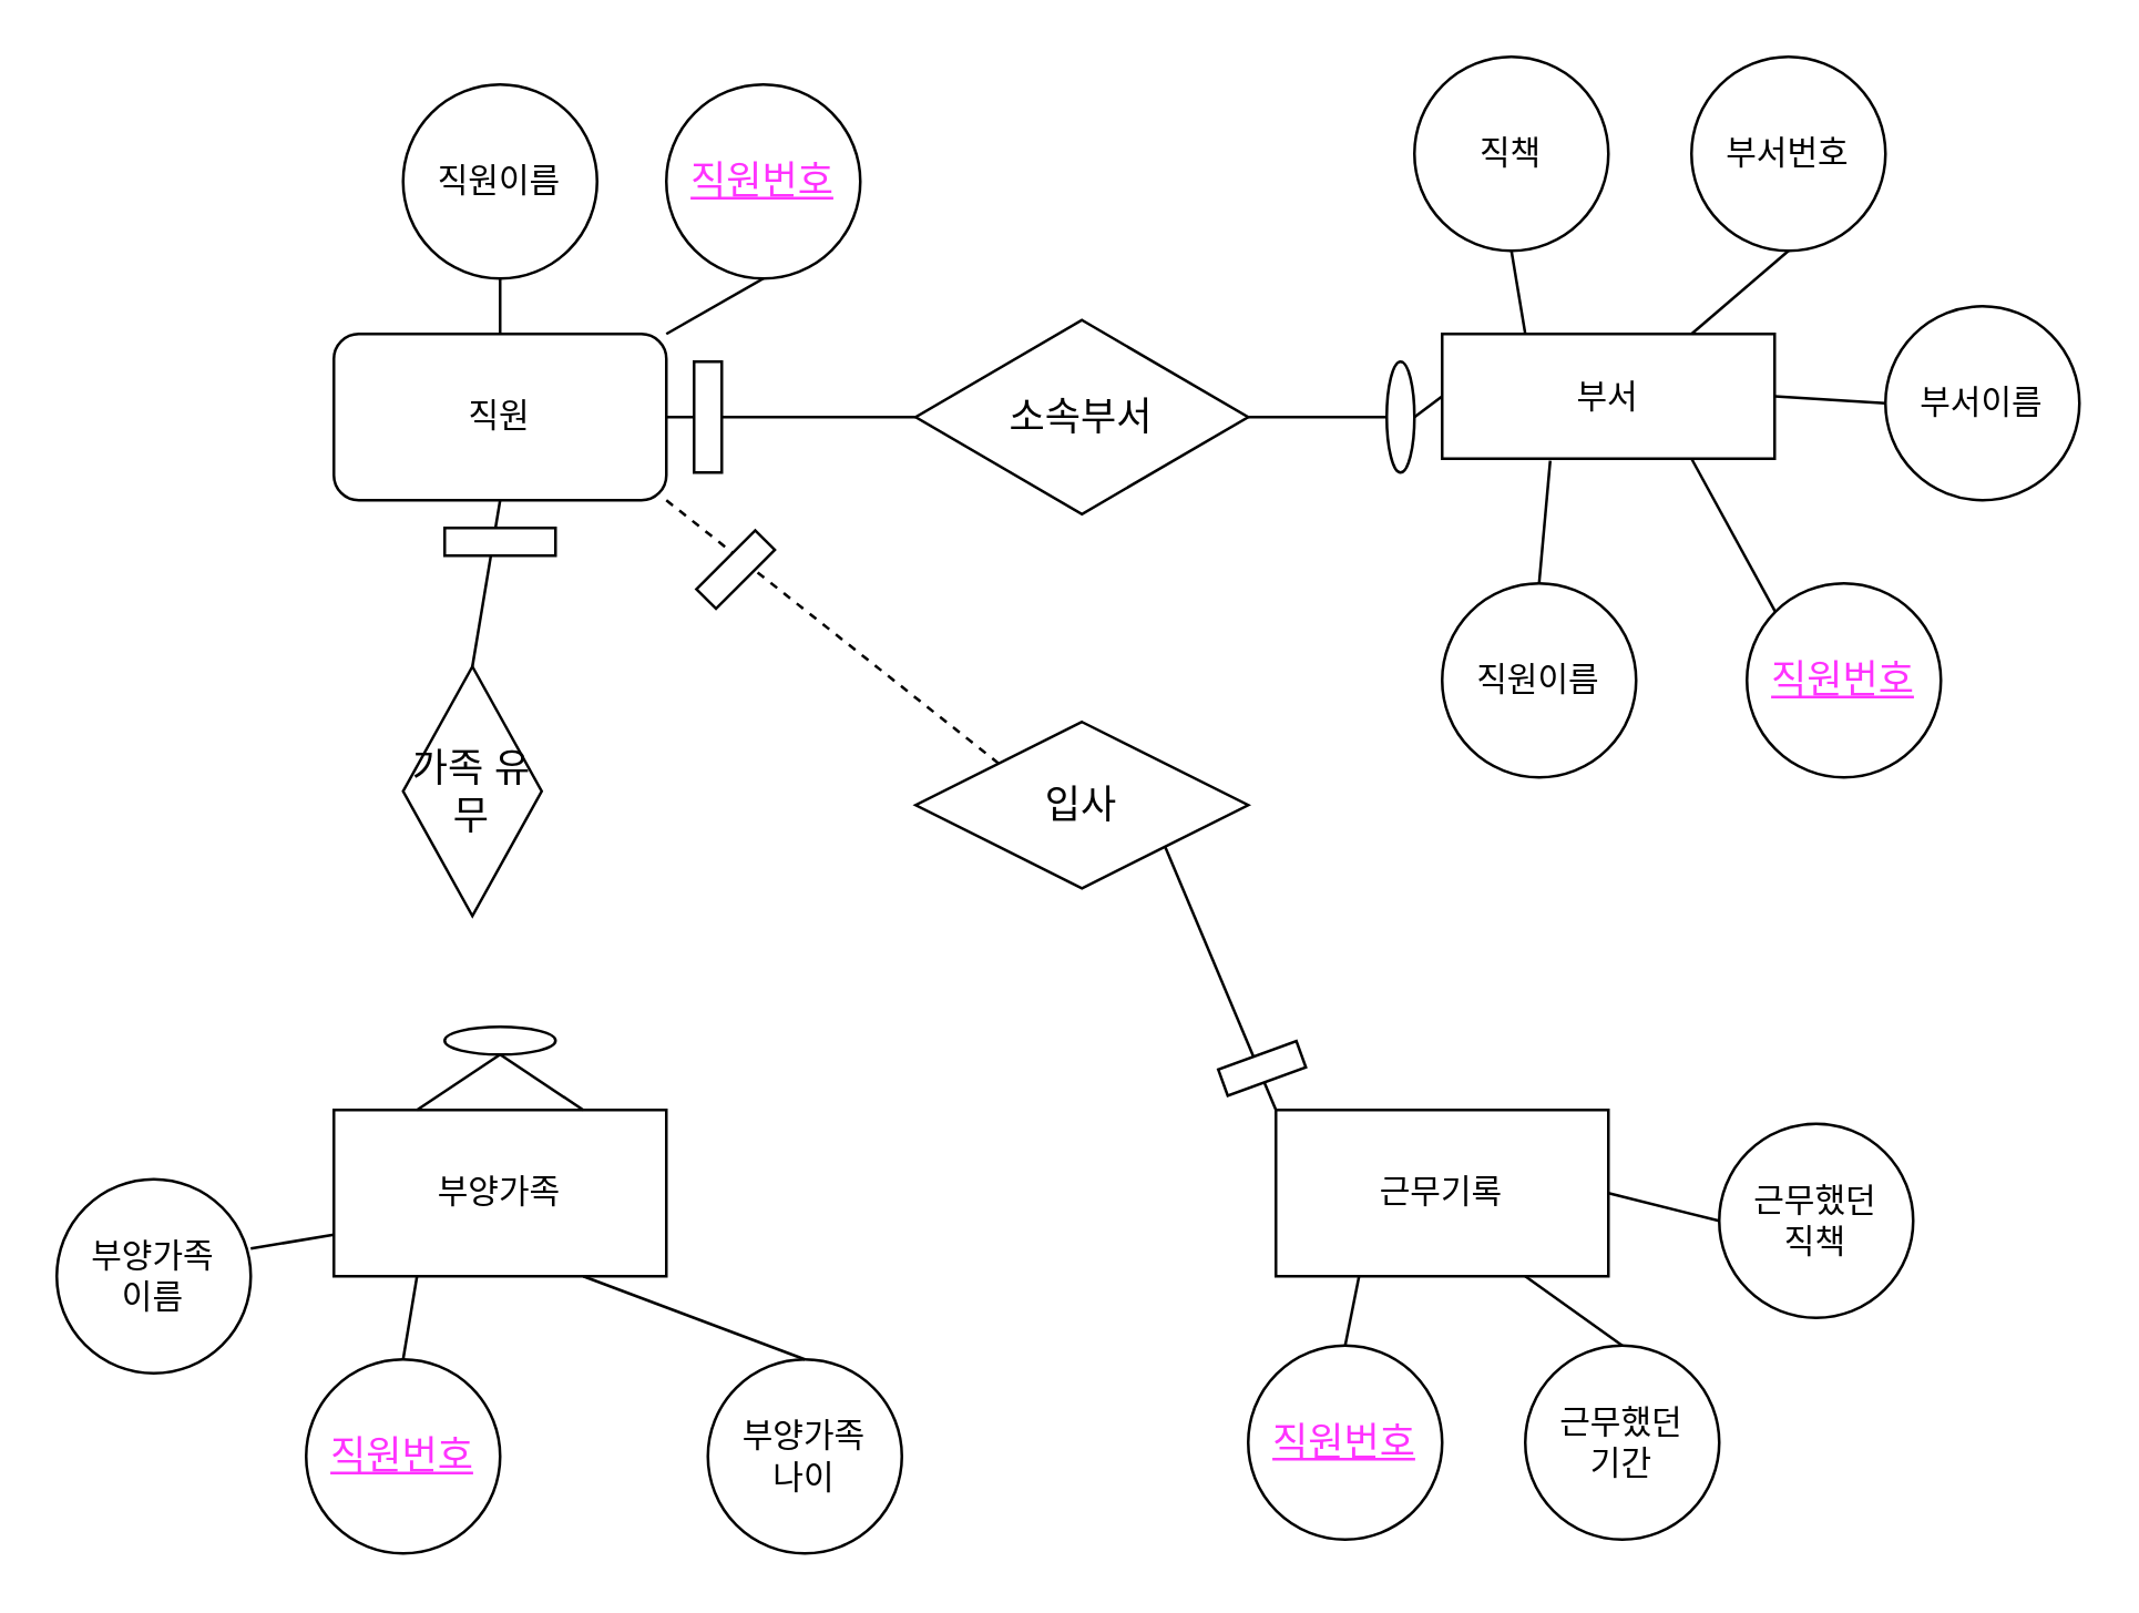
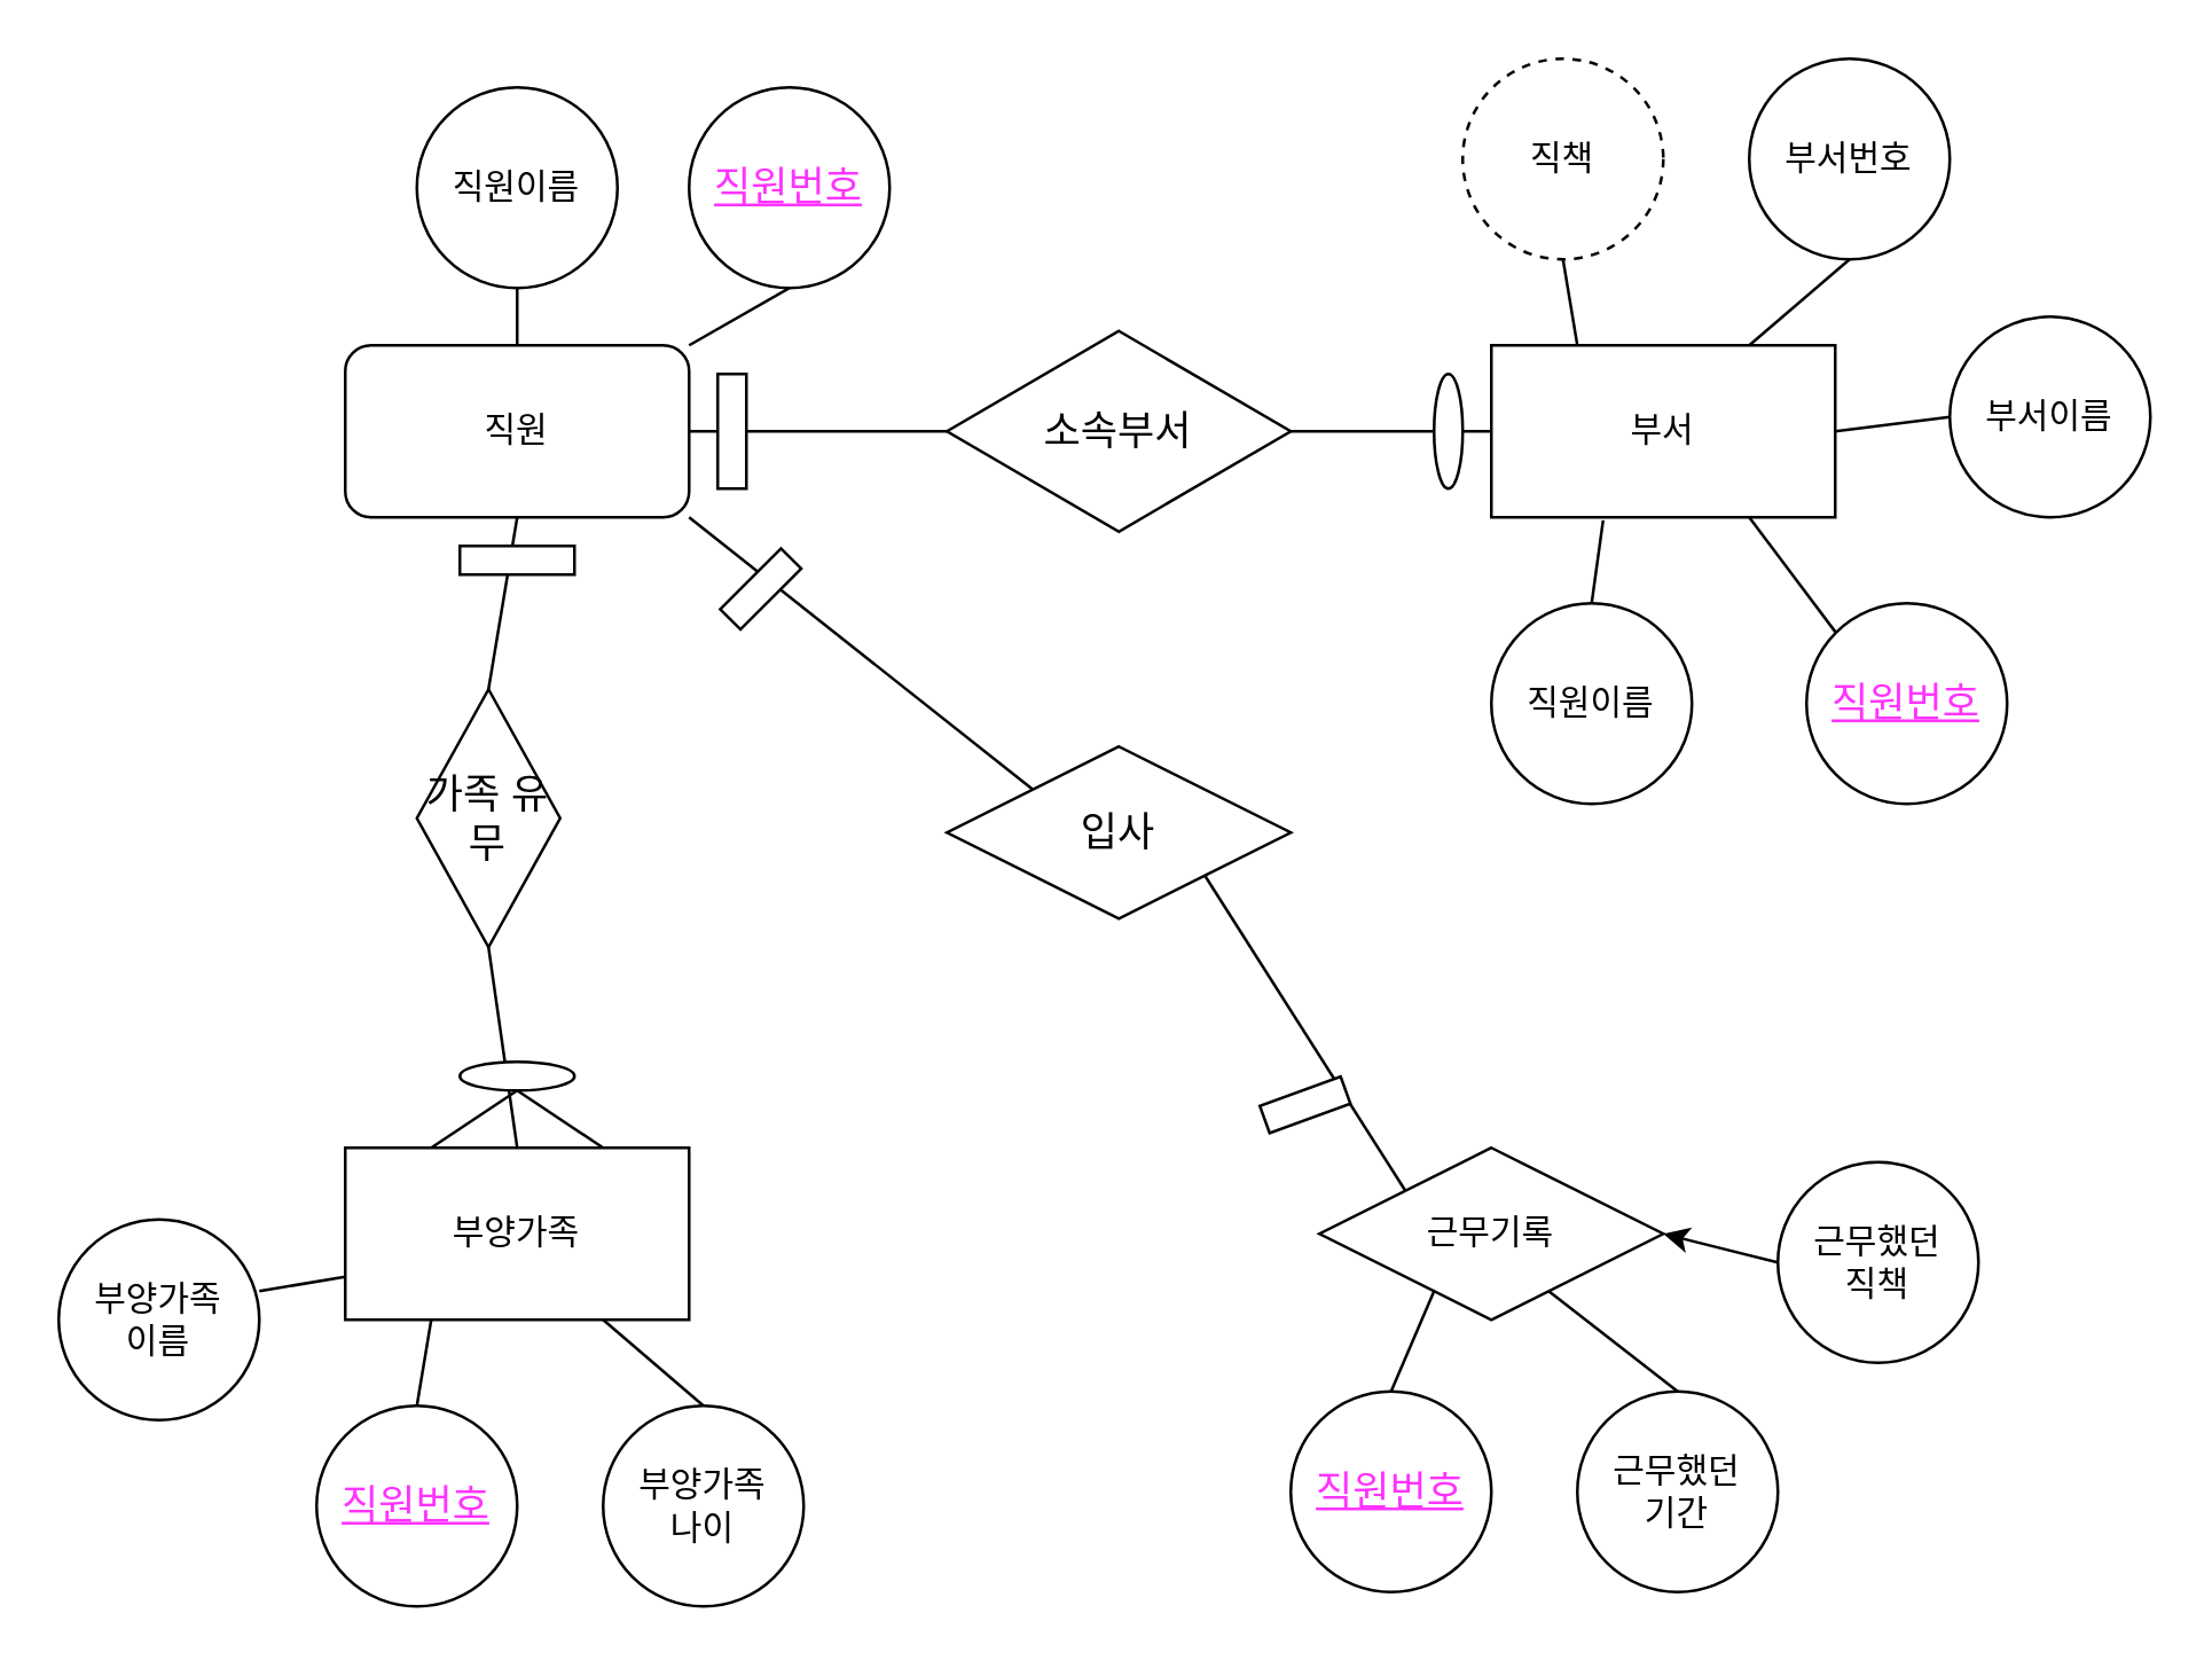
- <mxCell id="6" value="직책" style="ellipse;whiteSpace=wrap;html=1;" vertex="1" parent="1"><mxGeometry x="510" y="20" width="70" height="70" as="geometry" /></mxCell>
+ <mxCell id="6" value="직책" style="ellipse;whiteSpace=wrap;html=1;dashed=1;" vertex="1" parent="1"><mxGeometry x="510" y="20" width="70" height="70" as="geometry" /></mxCell>
- <mxCell id="3" value="부서" style="rounded=0;whiteSpace=wrap;html=1;" vertex="1" parent="1"><mxGeometry x="520" y="120" width="120" height="45" as="geometry" /></mxCell>
+ <mxCell id="3" value="부서" style="rounded=0;whiteSpace=wrap;html=1;" vertex="1" parent="1"><mxGeometry x="520" y="120" width="120" height="60" as="geometry" /></mxCell>
- <mxCell id="37" value="" style="endArrow=none;html=1;fontSize=14;fontColor=#FF33FF;exitX=1;exitY=1;exitDx=0;exitDy=0;entryX=0;entryY=0;entryDx=0;entryDy=0;dashed=1;" edge="1" parent="1" source="2" target="35"><mxGeometry width="50" height="50" relative="1" as="geometry"><mxPoint x="380" y="320" as="sourcePoint" /><mxPoint x="430" y="270" as="targetPoint" /></mxGeometry></mxCell>
+ <mxCell id="37" value="" style="endArrow=none;html=1;fontSize=14;fontColor=#FF33FF;exitX=1;exitY=1;exitDx=0;exitDy=0;entryX=0;entryY=0;entryDx=0;entryDy=0;" edge="1" parent="1" source="2" target="35"><mxGeometry width="50" height="50" relative="1" as="geometry"><mxPoint x="380" y="320" as="sourcePoint" /><mxPoint x="430" y="270" as="targetPoint" /></mxGeometry></mxCell>
+ <mxCell id="23" value="" style="endArrow=none;html=1;fontSize=14;fontColor=#FF33FF;exitX=0.5;exitY=1;exitDx=0;exitDy=0;entryX=0.5;entryY=0;entryDx=0;entryDy=0;" edge="1" parent="1" source="22" target="15"><mxGeometry width="50" height="50" relative="1" as="geometry"><mxPoint x="190" y="190" as="sourcePoint" /><mxPoint x="190" y="250" as="targetPoint" /></mxGeometry></mxCell>
- <mxCell id="16" value="근무기록" style="rounded=0;whiteSpace=wrap;html=1;" vertex="1" parent="1"><mxGeometry x="460" y="400" width="120" height="60" as="geometry" /></mxCell>
+ <mxCell id="16" value="근무기록" style="rhombus;whiteSpace=wrap;html=1;" vertex="1" parent="1"><mxGeometry x="460" y="400" width="120" height="60" as="geometry" /></mxCell>
- <mxCell id="47" value="" style="endArrow=none;html=1;fontSize=14;fontColor=#FF33FF;entryX=1;entryY=0.5;entryDx=0;entryDy=0;exitX=0;exitY=0.5;exitDx=0;exitDy=0;" edge="1" parent="1" source="12" target="16"><mxGeometry width="50" height="50" relative="1" as="geometry"><mxPoint x="595" y="495" as="sourcePoint" /><mxPoint x="560" y="470" as="targetPoint" /></mxGeometry></mxCell>
+ <mxCell id="47" value="" style="endArrow=classic;html=1;fontSize=14;fontColor=#FF33FF;entryX=1;entryY=0.5;entryDx=0;entryDy=0;exitX=0;exitY=0.5;exitDx=0;exitDy=0;" edge="1" parent="1" source="12" target="16"><mxGeometry width="50" height="50" relative="1" as="geometry"><mxPoint x="595" y="495" as="sourcePoint" /><mxPoint x="560" y="470" as="targetPoint" /></mxGeometry></mxCell>
- <mxCell id="4" value="부양가족&lt;br&gt;나이" style="ellipse;whiteSpace=wrap;html=1;" vertex="1" parent="1"><mxGeometry x="255" y="490" width="70" height="70" as="geometry" /></mxCell>
+ <mxCell id="4" value="부양가족&lt;br&gt;나이" style="ellipse;whiteSpace=wrap;html=1;" vertex="1" parent="1"><mxGeometry x="210" y="490" width="70" height="70" as="geometry" /></mxCell>
